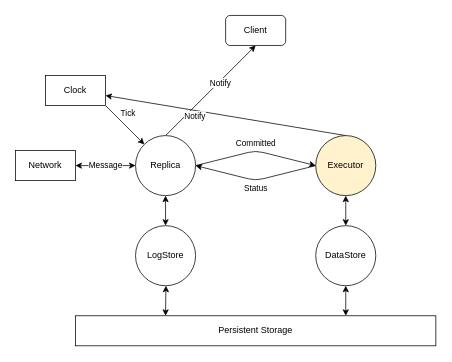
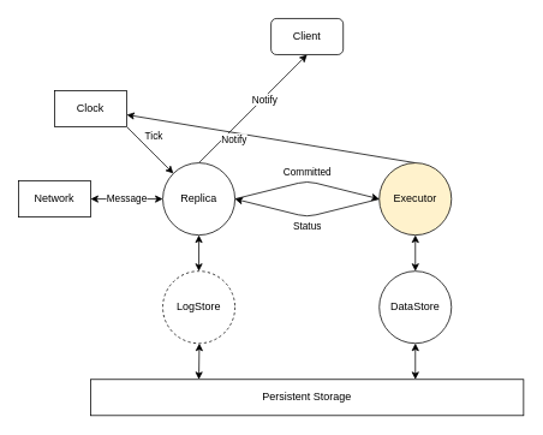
- <mxCell id="4" value="LogStore" style="ellipse;whiteSpace=wrap;html=1;aspect=fixed;" parent="1" vertex="1"><mxGeometry x="180" y="300" width="80" height="80" as="geometry" /></mxCell>
+ <mxCell id="4" value="LogStore" style="ellipse;whiteSpace=wrap;html=1;aspect=fixed;dashed=1;" parent="1" vertex="1"><mxGeometry x="180" y="300" width="80" height="80" as="geometry" /></mxCell>
